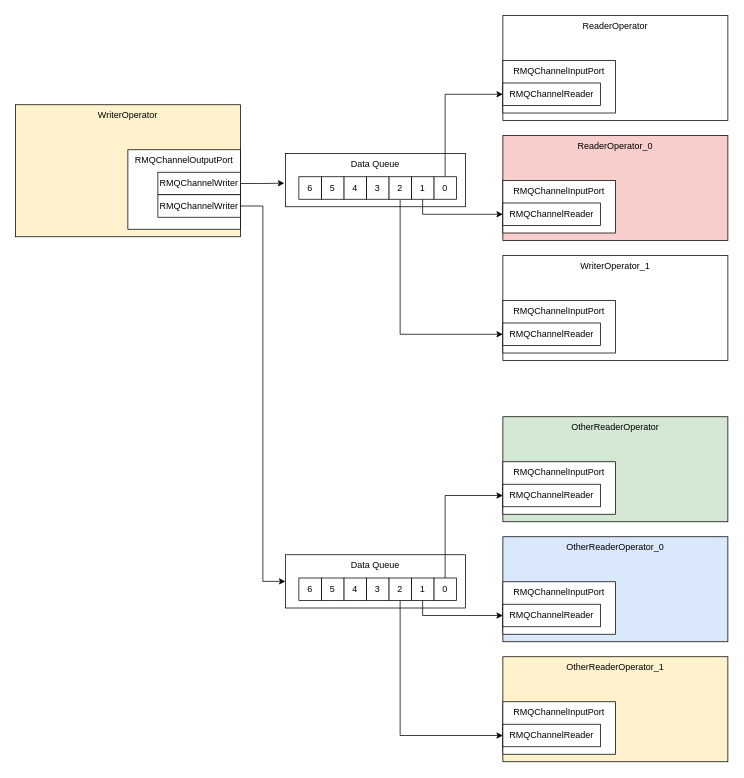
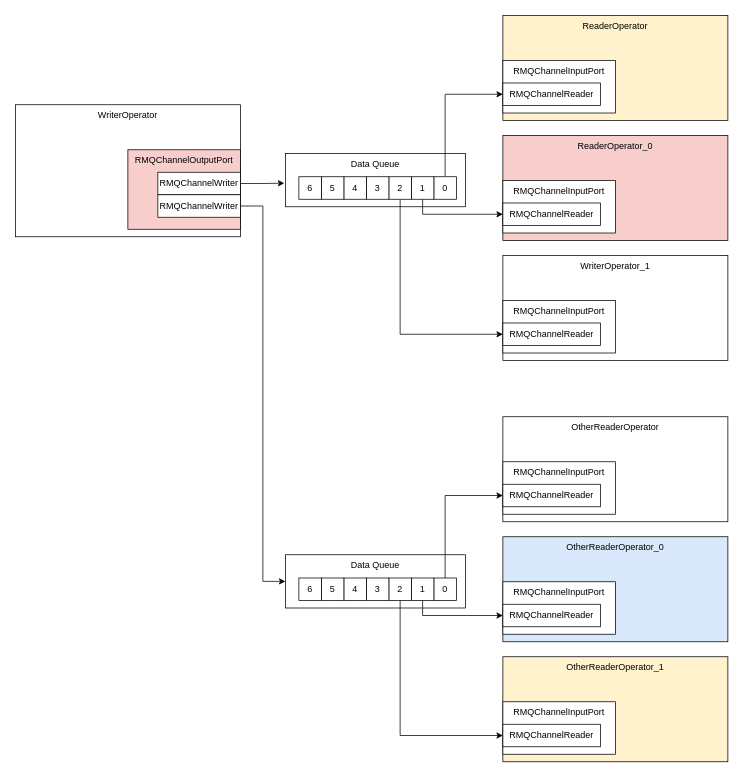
- <mxCell id="6" value="ReaderOperator" style="rounded=0;whiteSpace=wrap;html=1;verticalAlign=top;" parent="1" vertex="1"><mxGeometry x="670" y="20" width="300" height="140" as="geometry" /></mxCell>
+ <mxCell id="6" value="ReaderOperator" style="rounded=0;whiteSpace=wrap;html=1;verticalAlign=top;fillColor=#fff2cc;" parent="1" vertex="1"><mxGeometry x="670" y="20" width="300" height="140" as="geometry" /></mxCell>
- <mxCell id="2" value="WriterOperator" style="rounded=0;whiteSpace=wrap;html=1;verticalAlign=top;fillColor=#fff2cc;" parent="1" vertex="1"><mxGeometry x="20" y="139" width="300" height="176" as="geometry" /></mxCell>
+ <mxCell id="2" value="WriterOperator" style="rounded=0;whiteSpace=wrap;html=1;verticalAlign=top;" parent="1" vertex="1"><mxGeometry x="20" y="139" width="300" height="176" as="geometry" /></mxCell>
- <mxCell id="3" value="RMQChannelOutputPort" style="rounded=0;whiteSpace=wrap;html=1;verticalAlign=top;" parent="1" vertex="1"><mxGeometry x="170" y="199" width="150" height="106" as="geometry" /></mxCell>
+ <mxCell id="3" value="RMQChannelOutputPort" style="rounded=0;whiteSpace=wrap;html=1;verticalAlign=top;fillColor=#f8cecc;" parent="1" vertex="1"><mxGeometry x="170" y="199" width="150" height="106" as="geometry" /></mxCell>
- <mxCell id="27" value="OtherReaderOperator" style="rounded=0;whiteSpace=wrap;html=1;verticalAlign=top;fillColor=#d5e8d4;" parent="1" vertex="1"><mxGeometry x="670" y="555" width="300" height="140" as="geometry" /></mxCell>
+ <mxCell id="27" value="OtherReaderOperator" style="rounded=0;whiteSpace=wrap;html=1;verticalAlign=top;" parent="1" vertex="1"><mxGeometry x="670" y="555" width="300" height="140" as="geometry" /></mxCell>
